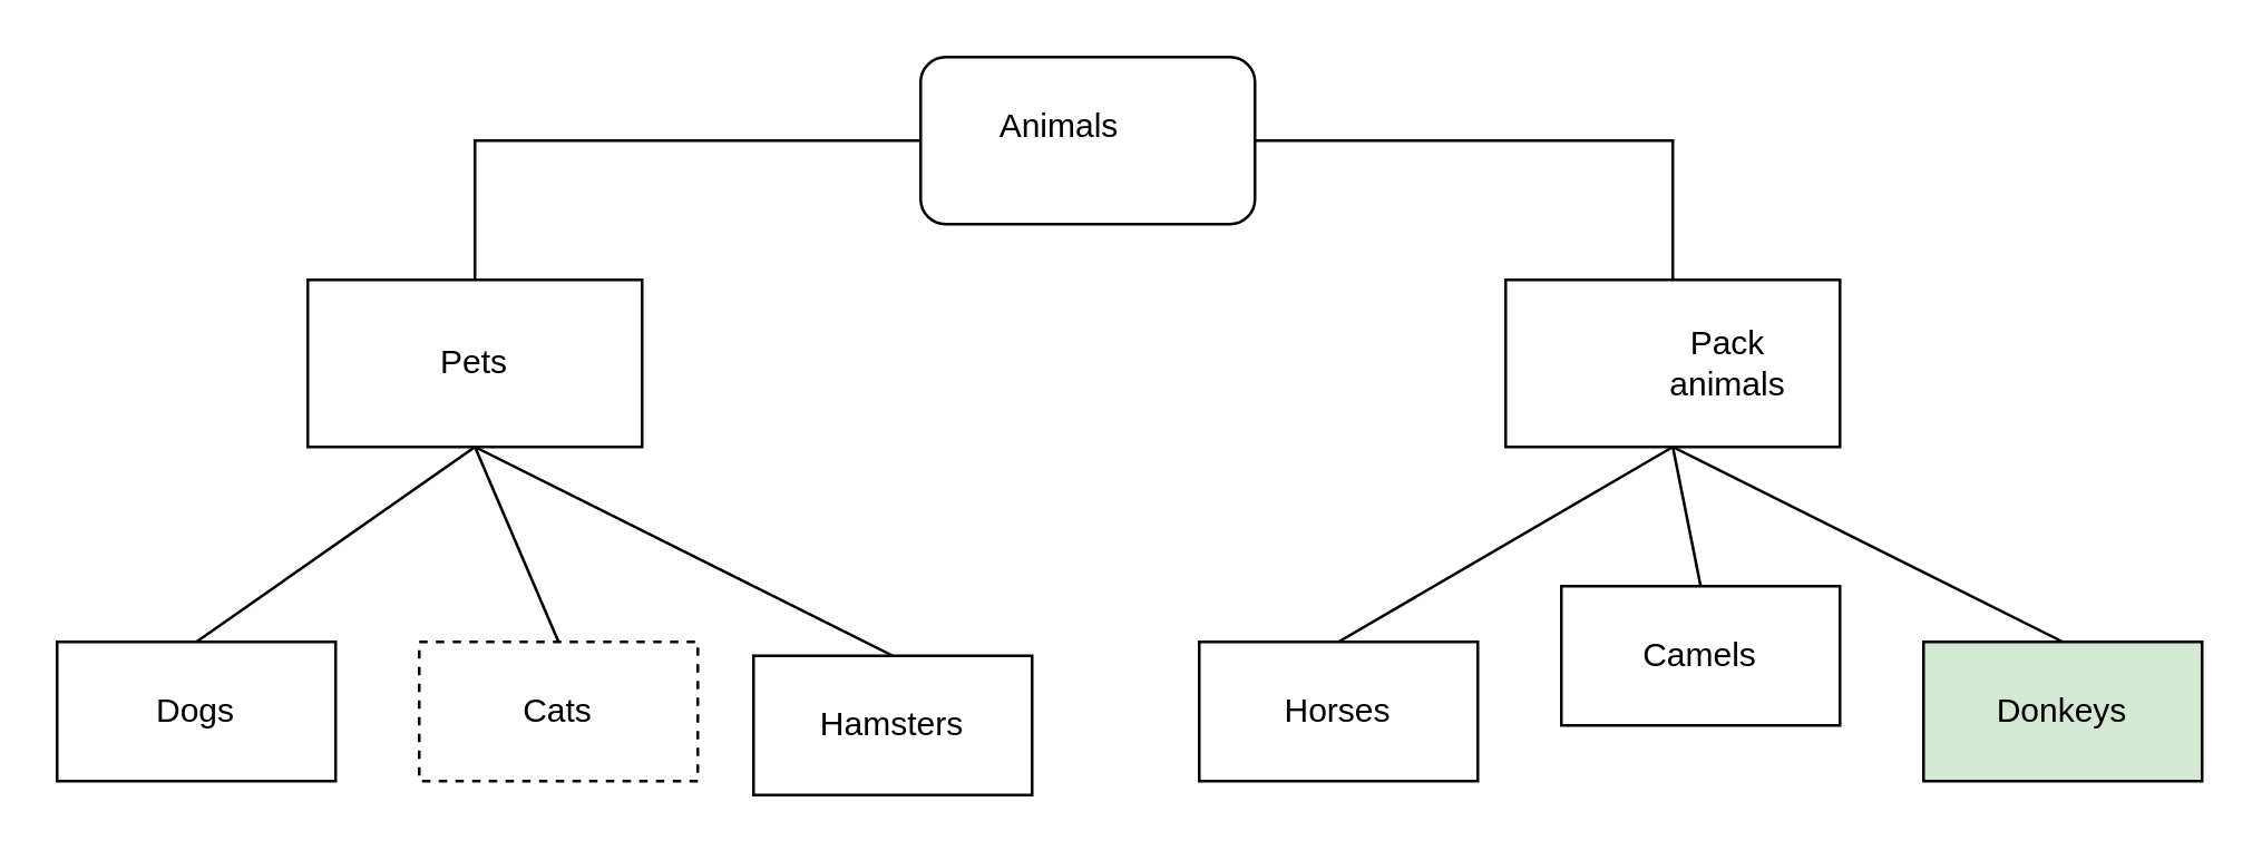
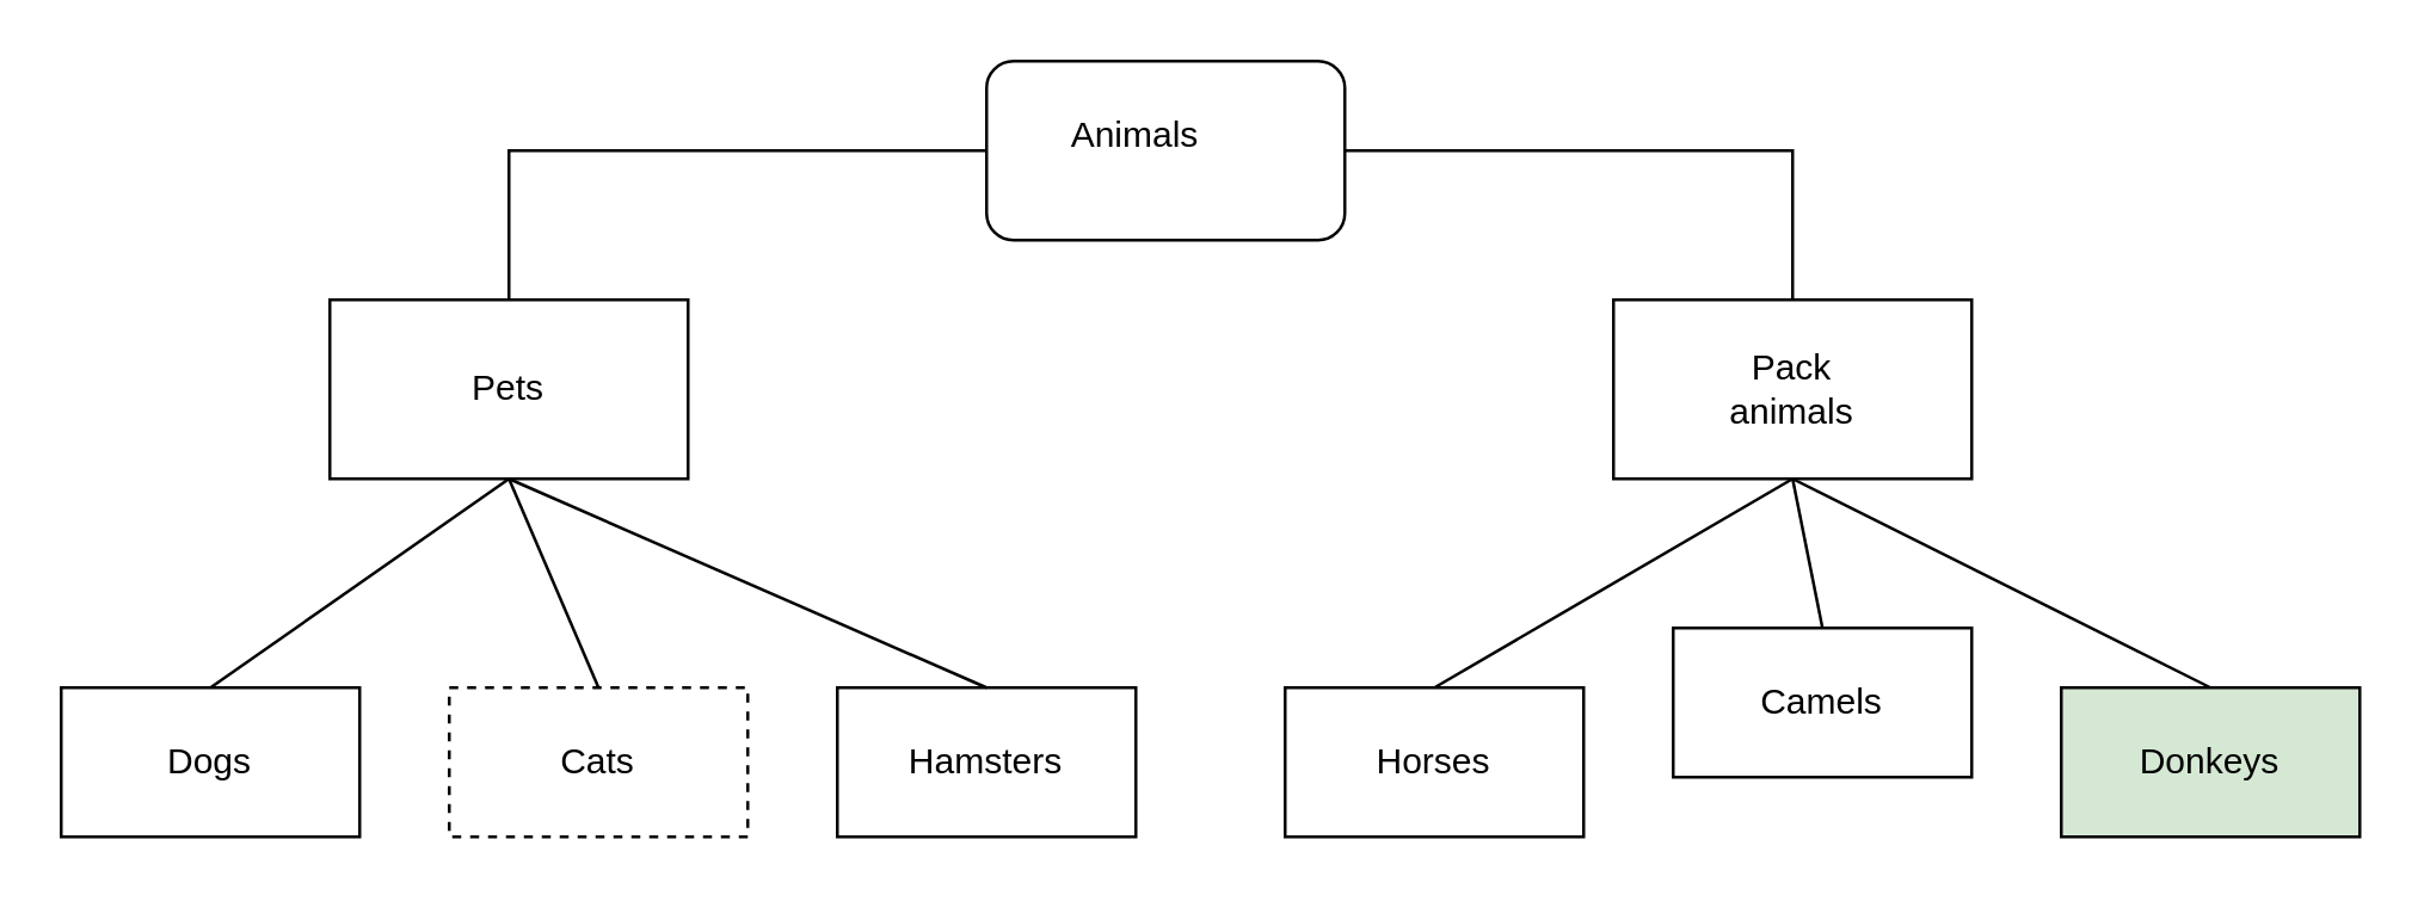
- <mxCell id="7" value="&lt;font style=&quot;vertical-align: inherit;&quot;&gt;&lt;font style=&quot;vertical-align: inherit;&quot;&gt;Pack animals&lt;/font&gt;&lt;/font&gt;" style="text;html=1;align=center;verticalAlign=middle;whiteSpace=wrap;rounded=0;" vertex="1" parent="1"><mxGeometry x="590" y="115" width="60" height="30" as="geometry" /></mxCell>
+ <mxCell id="7" value="&lt;font style=&quot;vertical-align: inherit;&quot;&gt;&lt;font style=&quot;vertical-align: inherit;&quot;&gt;Pack animals&lt;/font&gt;&lt;/font&gt;" style="text;html=1;align=center;verticalAlign=middle;whiteSpace=wrap;rounded=0;" vertex="1" parent="1"><mxGeometry x="570" y="115" width="60" height="30" as="geometry" /></mxCell>
- <mxCell id="13" value="&lt;font style=&quot;vertical-align: inherit;&quot;&gt;&lt;font style=&quot;vertical-align: inherit;&quot;&gt;Hamsters&lt;/font&gt;&lt;/font&gt;" style="rounded=0;whiteSpace=wrap;html=1;" vertex="1" parent="1"><mxGeometry x="270" y="235" width="100" height="50" as="geometry" /></mxCell>
+ <mxCell id="13" value="&lt;font style=&quot;vertical-align: inherit;&quot;&gt;&lt;font style=&quot;vertical-align: inherit;&quot;&gt;Hamsters&lt;/font&gt;&lt;/font&gt;" style="rounded=0;whiteSpace=wrap;html=1;" vertex="1" parent="1"><mxGeometry x="280" y="230" width="100" height="50" as="geometry" /></mxCell>
